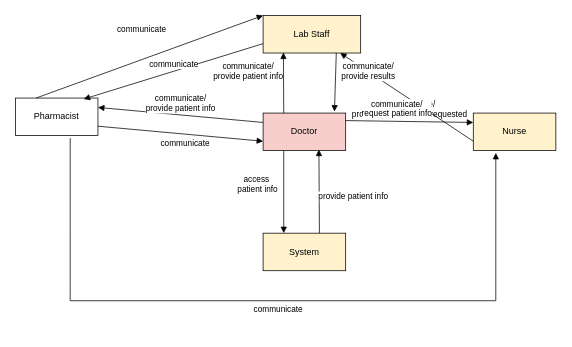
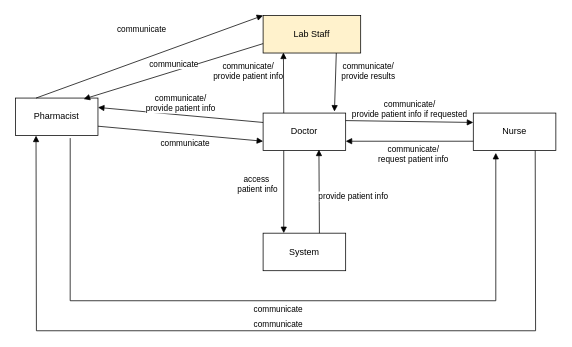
- <mxCell id="10" value="communicate/&lt;div&gt;request patient info&lt;/div&gt;" style="html=1;verticalAlign=bottom;endArrow=block;curved=0;rounded=0;exitX=0;exitY=0.75;exitDx=0;exitDy=0;" edge="1" parent="1" source="3" target="5"><mxGeometry x="-0.059" y="33" width="80" relative="1" as="geometry"><mxPoint x="850" y="310" as="sourcePoint" /><mxPoint x="930" y="310" as="targetPoint" /><mxPoint as="offset" /></mxGeometry></mxCell>
+ <mxCell id="10" value="communicate/&lt;div&gt;request patient info&lt;/div&gt;" style="html=1;verticalAlign=bottom;endArrow=block;curved=0;rounded=0;exitX=0;exitY=0.75;exitDx=0;exitDy=0;entryX=1;entryY=0.75;entryDx=0;entryDy=0;" edge="1" parent="1" source="3" target="2"><mxGeometry x="-0.059" y="33" width="80" relative="1" as="geometry"><mxPoint x="850" y="310" as="sourcePoint" /><mxPoint x="930" y="310" as="targetPoint" /><mxPoint as="offset" /></mxGeometry></mxCell>
- <mxCell id="2" value="Doctor" style="html=1;whiteSpace=wrap;fillColor=#f8cecc;" vertex="1" parent="1"><mxGeometry x="350" y="150" width="110" height="50" as="geometry" /></mxCell>
+ <mxCell id="2" value="Doctor" style="html=1;whiteSpace=wrap;" vertex="1" parent="1"><mxGeometry x="350" y="150" width="110" height="50" as="geometry" /></mxCell>
- <mxCell id="3" value="Nurse" style="html=1;whiteSpace=wrap;fillColor=#fff2cc;" vertex="1" parent="1"><mxGeometry x="630" y="150" width="110" height="50" as="geometry" /></mxCell>
+ <mxCell id="3" value="Nurse" style="html=1;whiteSpace=wrap;" vertex="1" parent="1"><mxGeometry x="630" y="150" width="110" height="50" as="geometry" /></mxCell>
- <mxCell id="6" value="System" style="html=1;whiteSpace=wrap;fillColor=#fff2cc;" vertex="1" parent="1"><mxGeometry x="350" y="310" width="110" height="50" as="geometry" /></mxCell>
+ <mxCell id="6" value="System" style="html=1;whiteSpace=wrap;" vertex="1" parent="1"><mxGeometry x="350" y="310" width="110" height="50" as="geometry" /></mxCell>
+ <mxCell id="18" value="communicate" style="html=1;verticalAlign=bottom;endArrow=block;curved=0;rounded=0;exitX=0.75;exitY=1;exitDx=0;exitDy=0;entryX=0.25;entryY=1;entryDx=0;entryDy=0;" edge="1" parent="1" source="3" target="4"><mxGeometry width="80" relative="1" as="geometry"><mxPoint x="710" y="400" as="sourcePoint" /><mxPoint x="10" y="440" as="targetPoint" /><Array as="points"><mxPoint x="713" y="440" /><mxPoint x="48" y="440" /></Array></mxGeometry></mxCell>
